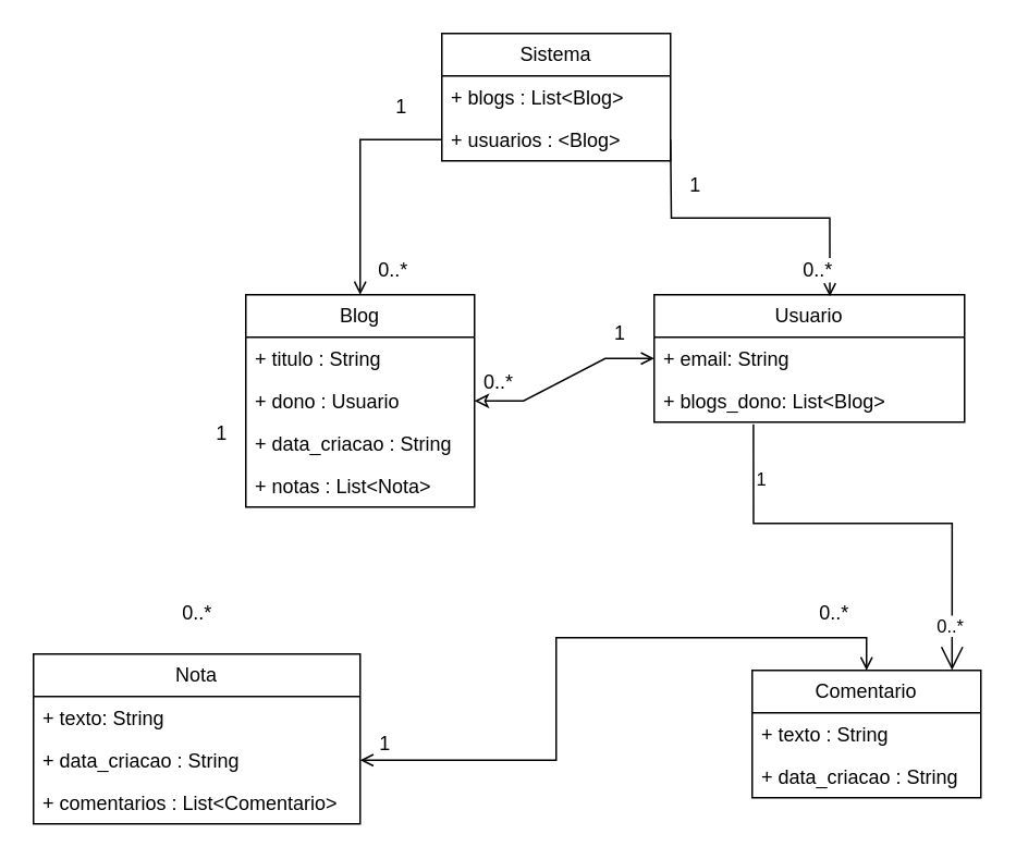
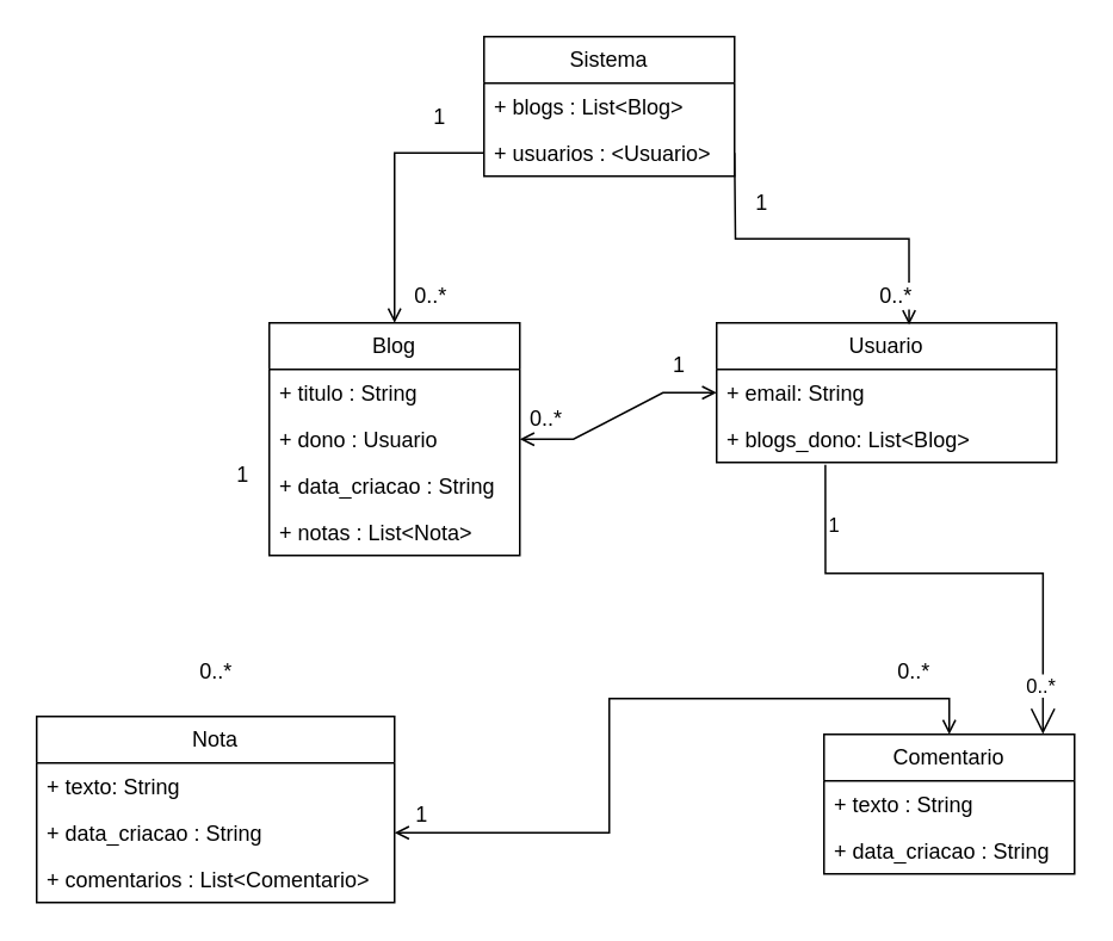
- <mxCell id="19" value="+ usuarios : &amp;lt;Blog&amp;gt;" style="text;strokeColor=none;fillColor=none;align=left;verticalAlign=top;spacingLeft=4;spacingRight=4;overflow=hidden;rotatable=0;points=[[0,0.5],[1,0.5]];portConstraint=eastwest;whiteSpace=wrap;html=1;" parent="17" vertex="1"><mxGeometry y="52" width="140" height="26" as="geometry" /></mxCell>
+ <mxCell id="19" value="+ usuarios : &amp;lt;Usuario&amp;gt;" style="text;strokeColor=none;fillColor=none;align=left;verticalAlign=top;spacingLeft=4;spacingRight=4;overflow=hidden;rotatable=0;points=[[0,0.5],[1,0.5]];portConstraint=eastwest;whiteSpace=wrap;html=1;" parent="17" vertex="1"><mxGeometry y="52" width="140" height="26" as="geometry" /></mxCell>
- <mxCell id="22" style="rounded=0;orthogonalLoop=1;jettySize=auto;html=1;entryX=1;entryY=0.5;entryDx=0;entryDy=0;edgeStyle=entityRelationEdgeStyle;startArrow=open;startFill=0;endArrow=classic;endFill=0;" parent="1" source="15" target="8" edge="1"><mxGeometry relative="1" as="geometry"><Array as="points"><mxPoint x="400" y="219" /></Array></mxGeometry></mxCell>
+ <mxCell id="22" style="rounded=0;orthogonalLoop=1;jettySize=auto;html=1;entryX=1;entryY=0.5;entryDx=0;entryDy=0;edgeStyle=entityRelationEdgeStyle;startArrow=open;startFill=0;endArrow=open;endFill=0;" parent="1" source="15" target="8" edge="1"><mxGeometry relative="1" as="geometry"><Array as="points"><mxPoint x="400" y="219" /></Array></mxGeometry></mxCell>
